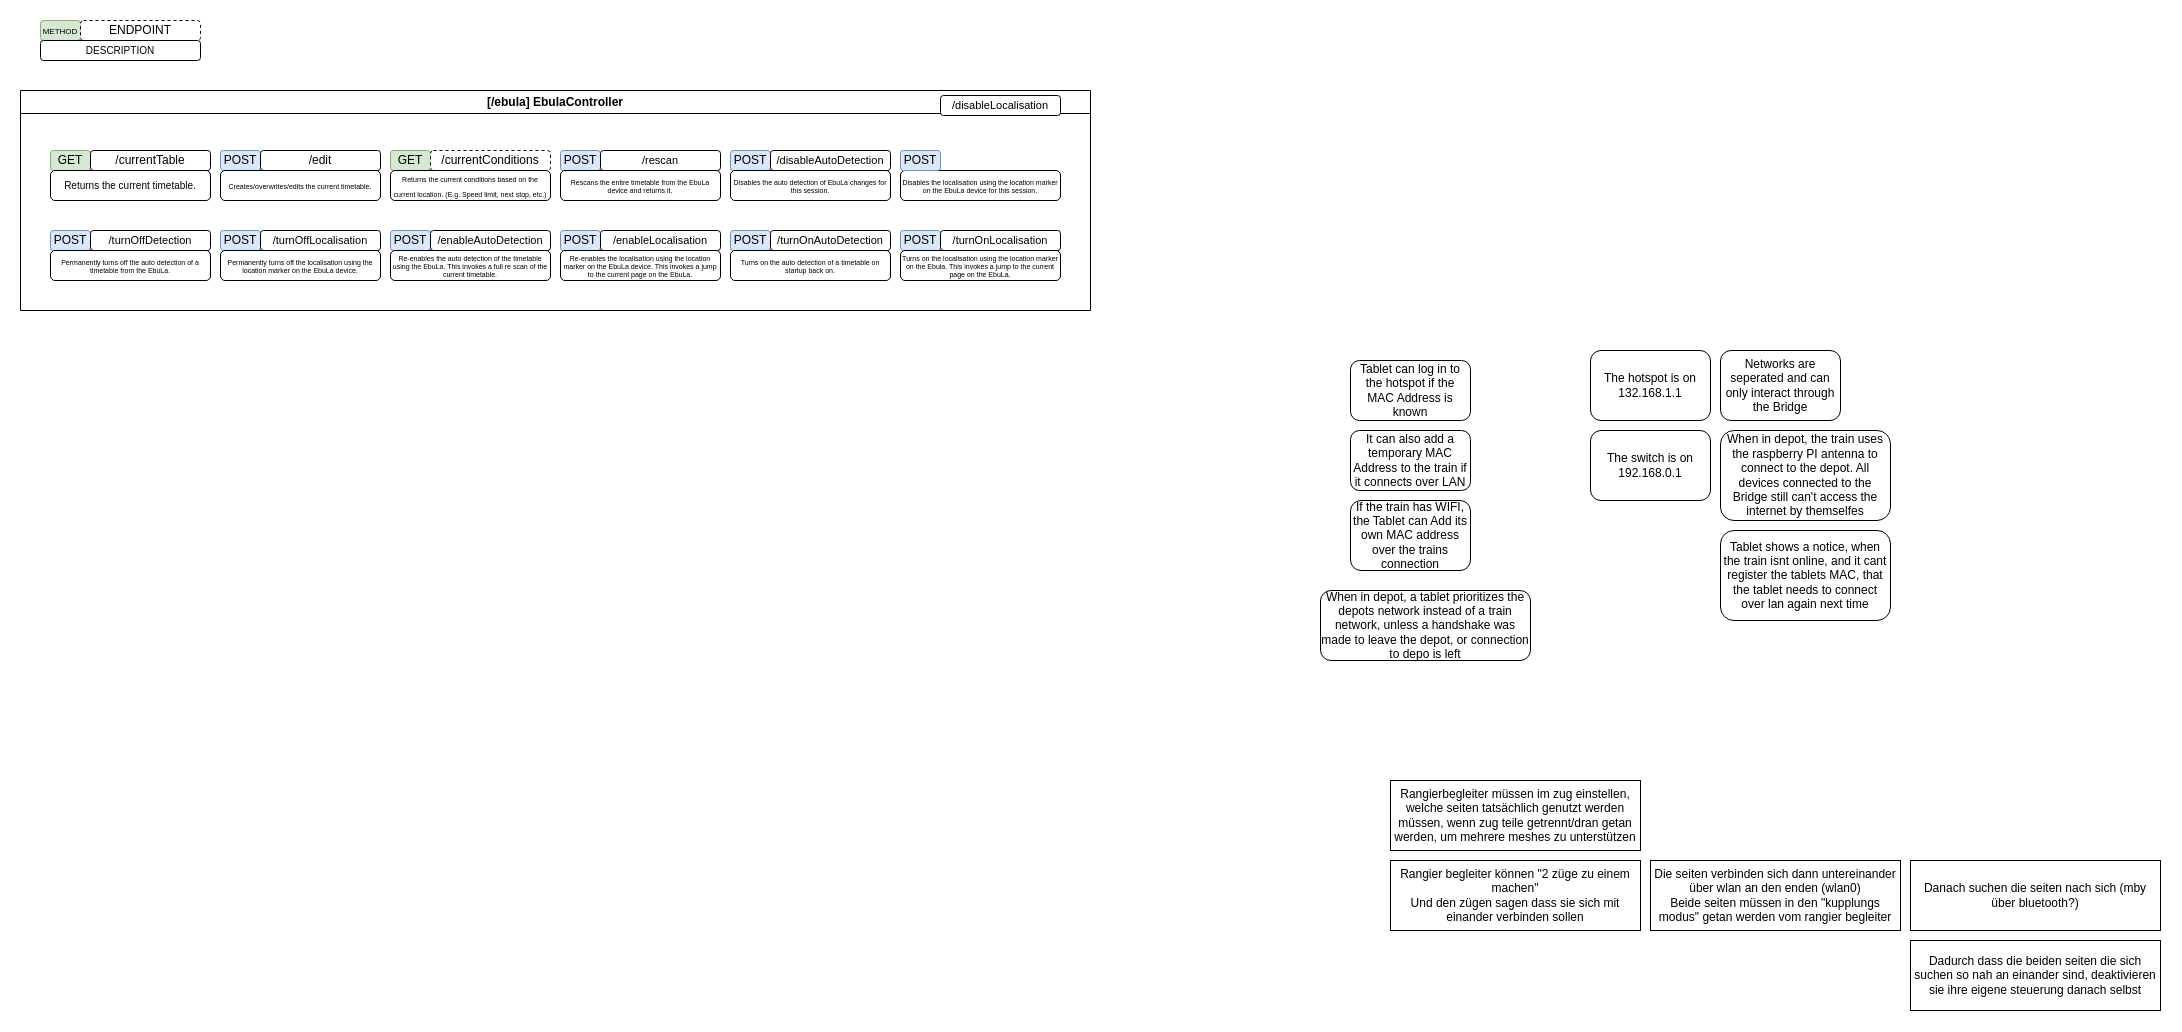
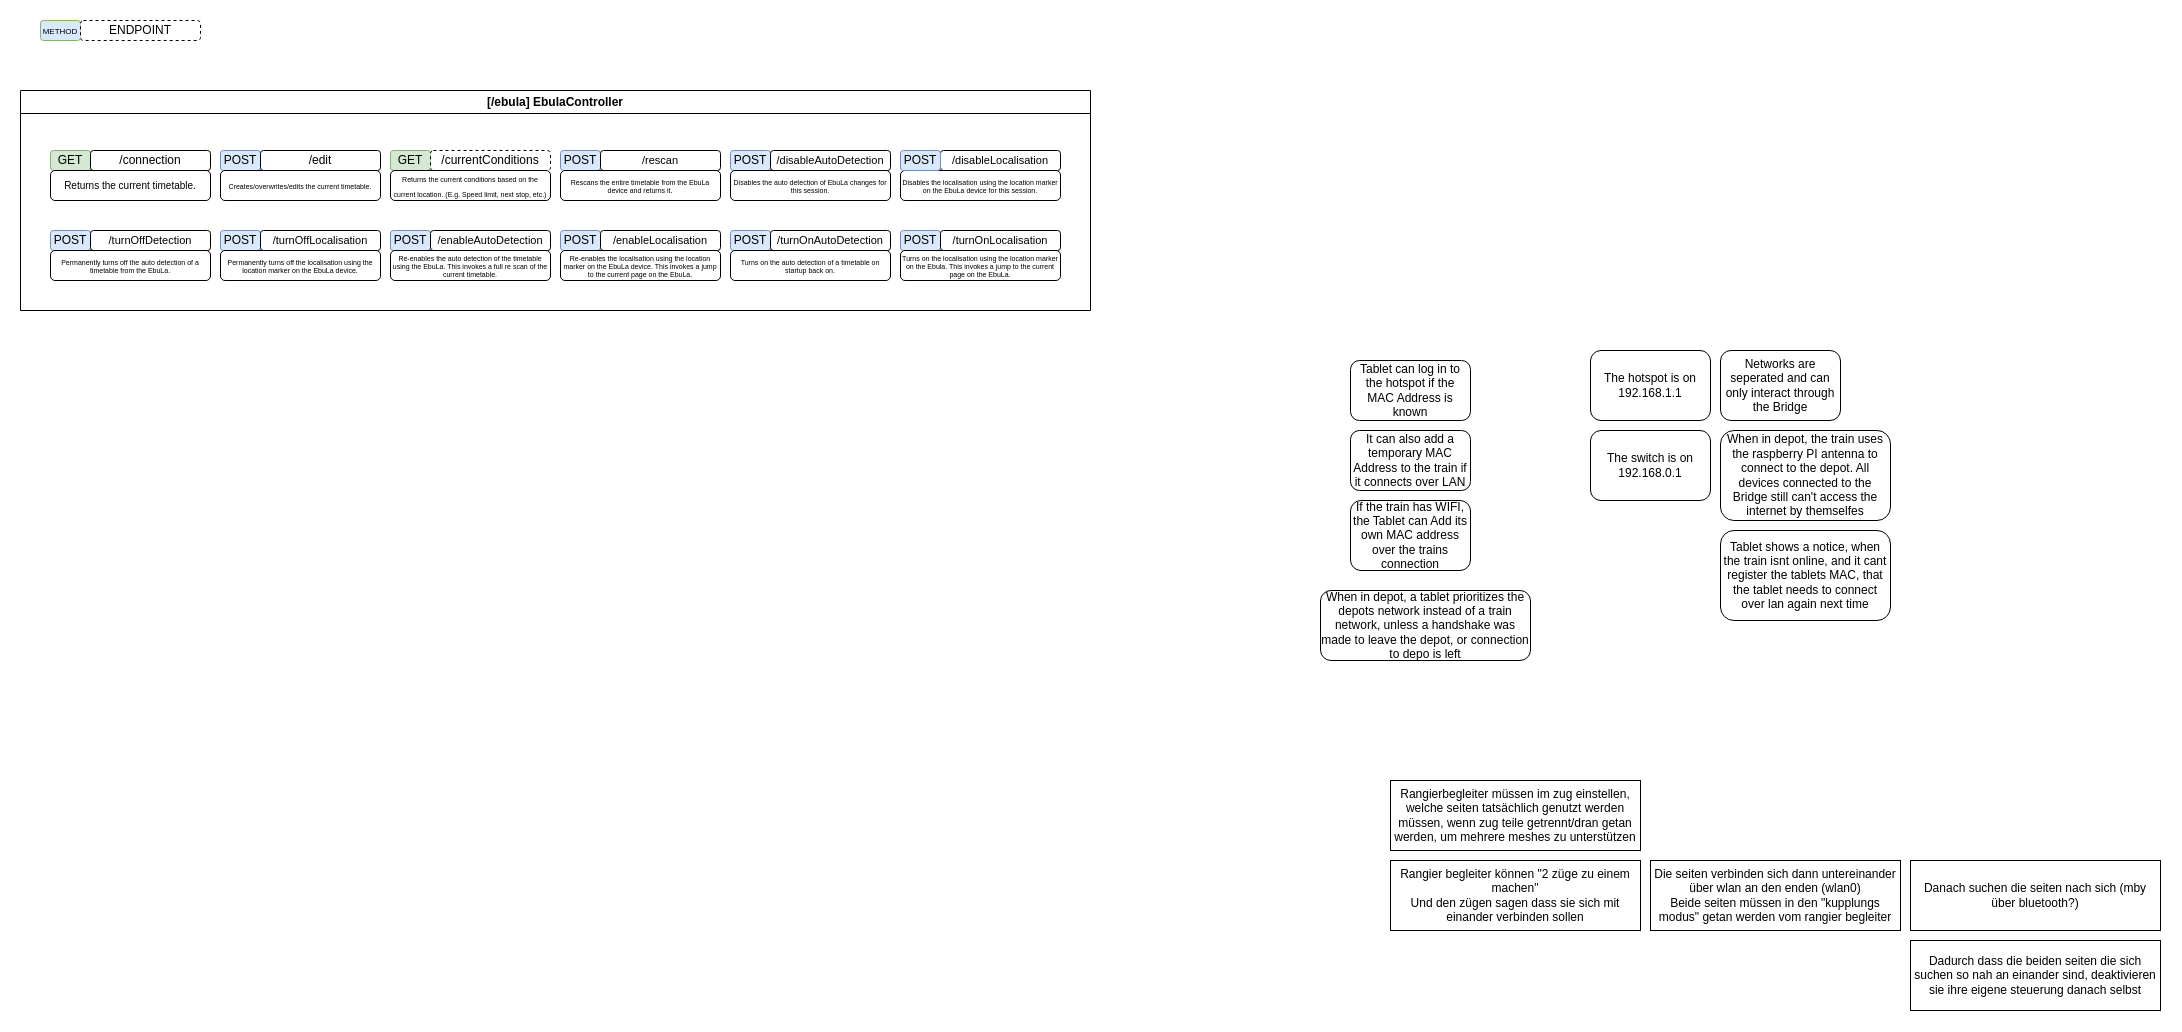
- <mxCell id="53" value="&lt;font style=&quot;font-size: 8px;&quot;&gt;METHOD&lt;/font&gt;" style="rounded=1;whiteSpace=wrap;html=1;fillColor=#d5e8d4;strokeColor=#82b366;" vertex="1" parent="1"><mxGeometry x="40" y="20" width="40" height="20" as="geometry" /></mxCell>
+ <mxCell id="53" value="&lt;font style=&quot;font-size: 8px;&quot;&gt;METHOD&lt;/font&gt;" style="rounded=1;whiteSpace=wrap;html=1;fillColor=#dae8fc;strokeColor=#82b366;" vertex="1" parent="1"><mxGeometry x="40" y="20" width="40" height="20" as="geometry" /></mxCell>
- <mxCell id="55" value="&lt;font style=&quot;font-size: 10px;&quot;&gt;DESCRIPTION&lt;/font&gt;" style="rounded=1;whiteSpace=wrap;html=1;" vertex="1" parent="1"><mxGeometry x="40" y="40" width="160" height="20" as="geometry" /></mxCell>
- <mxCell id="30" value="&lt;font style=&quot;font-size: 11px;&quot;&gt;/disableLocalisation&lt;/font&gt;" style="rounded=1;whiteSpace=wrap;html=1;" vertex="1" parent="16"><mxGeometry x="920" y="5" width="120" height="20" as="geometry" /></mxCell>
+ <mxCell id="30" value="&lt;font style=&quot;font-size: 11px;&quot;&gt;/disableLocalisation&lt;/font&gt;" style="rounded=1;whiteSpace=wrap;html=1;" vertex="1" parent="16"><mxGeometry x="920" y="60" width="120" height="20" as="geometry" /></mxCell>
- <mxCell id="18" value="/currentTable" style="rounded=1;whiteSpace=wrap;html=1;" vertex="1" parent="16"><mxGeometry x="70" y="60" width="120" height="20" as="geometry" /></mxCell>
+ <mxCell id="18" value="/connection" style="rounded=1;whiteSpace=wrap;html=1;" vertex="1" parent="16"><mxGeometry x="70" y="60" width="120" height="20" as="geometry" /></mxCell>
- <mxCell id="5" value="The hotspot is on 132.168.1.1" style="rounded=1;whiteSpace=wrap;html=1;" parent="1" vertex="1"><mxGeometry x="1590" y="350" width="120" height="70" as="geometry" /></mxCell>
+ <mxCell id="5" value="The hotspot is on 192.168.1.1" style="rounded=1;whiteSpace=wrap;html=1;" parent="1" vertex="1"><mxGeometry x="1590" y="350" width="120" height="70" as="geometry" /></mxCell>
